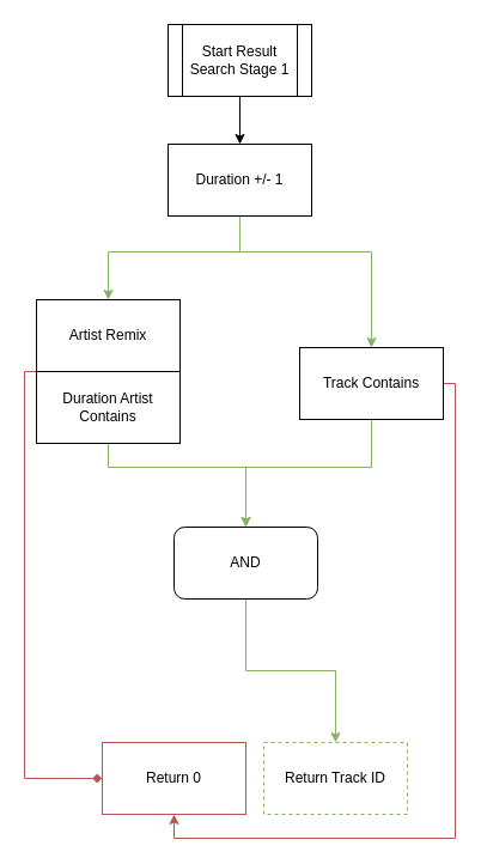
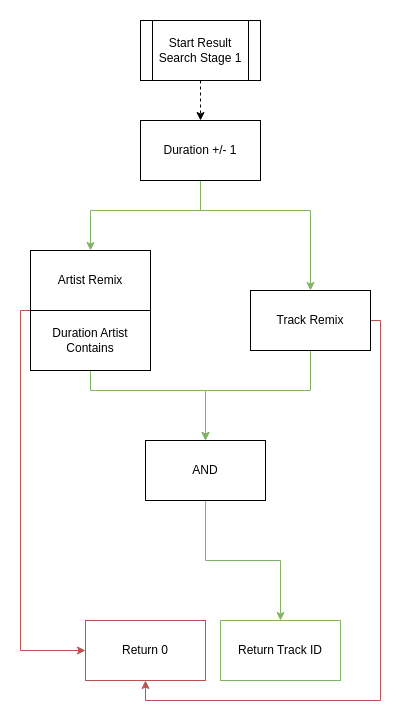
- <mxCell id="4" style="edgeStyle=orthogonalEdgeStyle;rounded=0;orthogonalLoop=1;jettySize=auto;html=1;entryX=0.5;entryY=0;entryDx=0;entryDy=0;" edge="1" parent="1" source="5" target="13"><mxGeometry relative="1" as="geometry" /></mxCell>
+ <mxCell id="4" style="edgeStyle=orthogonalEdgeStyle;rounded=0;orthogonalLoop=1;jettySize=auto;html=1;entryX=0.5;entryY=0;entryDx=0;entryDy=0;dashed=1;" edge="1" parent="1" source="5" target="13"><mxGeometry relative="1" as="geometry" /></mxCell>
- <mxCell id="9" value="Track Contains" style="rounded=0;whiteSpace=wrap;html=1;" parent="1" vertex="1"><mxGeometry x="250" y="290" width="120" height="60" as="geometry" /></mxCell>
+ <mxCell id="9" value="Track Remix" style="rounded=0;whiteSpace=wrap;html=1;" parent="1" vertex="1"><mxGeometry x="250" y="290" width="120" height="60" as="geometry" /></mxCell>
- <mxCell id="17" value="AND" style="whiteSpace=wrap;html=1;rounded=1;" vertex="1" parent="1"><mxGeometry x="145" y="440" width="120" height="60" as="geometry" /></mxCell>
+ <mxCell id="17" value="AND" style="rounded=0;whiteSpace=wrap;html=1;" vertex="1" parent="1"><mxGeometry x="145" y="440" width="120" height="60" as="geometry" /></mxCell>
- <mxCell id="10" style="edgeStyle=orthogonalEdgeStyle;rounded=0;orthogonalLoop=1;jettySize=auto;html=1;entryX=0;entryY=0.5;entryDx=0;entryDy=0;endArrow=diamond;endFill=1;exitX=0;exitY=0.067;exitDx=0;exitDy=0;exitPerimeter=0;fillColor=#f8cecc;strokeColor=#b85450;" parent="1" source="12" target="15" edge="1"><mxGeometry relative="1" as="geometry"><Array as="points"><mxPoint x="30" y="310" /><mxPoint x="20" y="310" /><mxPoint x="20" y="650" /></Array></mxGeometry></mxCell>
+ <mxCell id="10" style="edgeStyle=orthogonalEdgeStyle;rounded=0;orthogonalLoop=1;jettySize=auto;html=1;entryX=0;entryY=0.5;entryDx=0;entryDy=0;endArrow=classic;endFill=1;exitX=0;exitY=0.067;exitDx=0;exitDy=0;exitPerimeter=0;fillColor=#f8cecc;strokeColor=#b85450;" parent="1" source="12" target="15" edge="1"><mxGeometry relative="1" as="geometry"><Array as="points"><mxPoint x="30" y="310" /><mxPoint x="20" y="310" /><mxPoint x="20" y="650" /></Array></mxGeometry></mxCell>
- <mxCell id="14" value="Return Track ID" style="rounded=0;whiteSpace=wrap;html=1;fillColor=none;strokeColor=#82b366;dashed=1;" parent="1" vertex="1"><mxGeometry x="220" y="620" width="120" height="60" as="geometry" /></mxCell>
+ <mxCell id="14" value="Return Track ID" style="rounded=0;whiteSpace=wrap;html=1;fillColor=none;strokeColor=#82b366;" parent="1" vertex="1"><mxGeometry x="220" y="620" width="120" height="60" as="geometry" /></mxCell>
